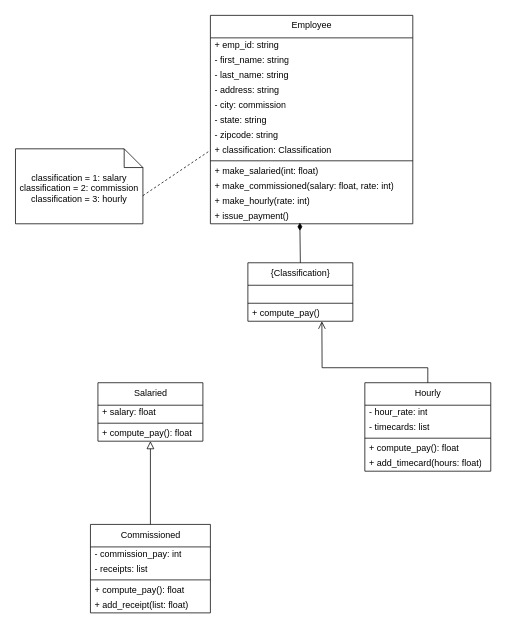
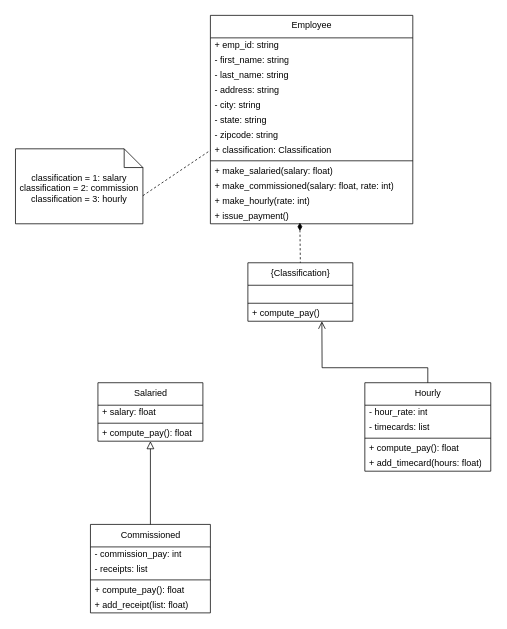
- <mxCell id="7" value="- city: commission" style="text;html=1;strokeColor=none;fillColor=none;align=left;verticalAlign=middle;spacingLeft=4;spacingRight=4;overflow=hidden;rotatable=0;points=[[0,0.5],[1,0.5]];portConstraint=eastwest;" parent="2" vertex="1"><mxGeometry y="110" width="270" height="20" as="geometry" /></mxCell>
+ <mxCell id="7" value="- city: string" style="text;html=1;strokeColor=none;fillColor=none;align=left;verticalAlign=middle;spacingLeft=4;spacingRight=4;overflow=hidden;rotatable=0;points=[[0,0.5],[1,0.5]];portConstraint=eastwest;" parent="2" vertex="1"><mxGeometry y="110" width="270" height="20" as="geometry" /></mxCell>
- <mxCell id="12" value="+ make_salaried(int: float)" style="text;html=1;strokeColor=none;fillColor=none;align=left;verticalAlign=middle;spacingLeft=4;spacingRight=4;overflow=hidden;rotatable=0;points=[[0,0.5],[1,0.5]];portConstraint=eastwest;" parent="2" vertex="1"><mxGeometry y="198" width="270" height="20" as="geometry" /></mxCell>
+ <mxCell id="12" value="+ make_salaried(salary: float)" style="text;html=1;strokeColor=none;fillColor=none;align=left;verticalAlign=middle;spacingLeft=4;spacingRight=4;overflow=hidden;rotatable=0;points=[[0,0.5],[1,0.5]];portConstraint=eastwest;" parent="2" vertex="1"><mxGeometry y="198" width="270" height="20" as="geometry" /></mxCell>
- <mxCell id="40" value="" style="endArrow=none;startArrow=diamondThin;endFill=0;startFill=1;html=1;verticalAlign=bottom;labelBackgroundColor=none;strokeWidth=1;startSize=8;endSize=8;rounded=0;fontColor=#000000;entryX=0.5;entryY=0;entryDx=0;entryDy=0;exitX=0.442;exitY=0.924;exitDx=0;exitDy=0;exitPerimeter=0;" parent="1" source="15" target="34" edge="1"><mxGeometry width="160" relative="1" as="geometry"><mxPoint x="400" y="320" as="sourcePoint" /><mxPoint x="370" y="420" as="targetPoint" /></mxGeometry></mxCell>
+ <mxCell id="40" value="" style="endArrow=none;startArrow=diamondThin;endFill=0;startFill=1;html=1;verticalAlign=bottom;labelBackgroundColor=none;strokeWidth=1;startSize=8;endSize=8;rounded=0;fontColor=#000000;entryX=0.5;entryY=0;entryDx=0;entryDy=0;exitX=0.442;exitY=0.924;exitDx=0;exitDy=0;exitPerimeter=0;dashed=1;" parent="1" source="15" target="34" edge="1"><mxGeometry width="160" relative="1" as="geometry"><mxPoint x="400" y="320" as="sourcePoint" /><mxPoint x="370" y="420" as="targetPoint" /></mxGeometry></mxCell>
